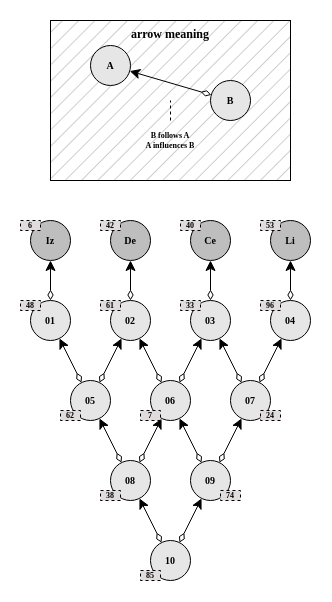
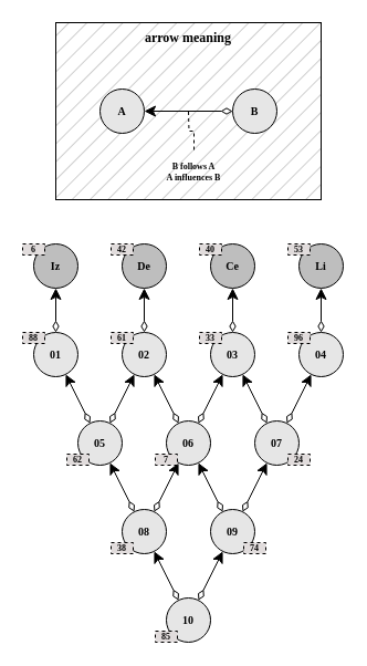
- <mxCell id="33" value="A" style="ellipse;whiteSpace=wrap;html=1;aspect=fixed;fontFamily=Source Sans Pro;fillColor=#E6E6E6;fillStyle=solid;fontStyle=1;verticalAlign=middle;align=center;fontSize=10;" vertex="1" parent="1"><mxGeometry x="90" y="45" width="40" height="40" as="geometry" /></mxCell>
+ <mxCell id="33" value="A" style="ellipse;whiteSpace=wrap;html=1;aspect=fixed;fontFamily=Source Sans Pro;fillColor=#E6E6E6;fillStyle=solid;fontStyle=1;verticalAlign=middle;align=center;fontSize=10;" vertex="1" parent="1"><mxGeometry x="90" y="80" width="40" height="40" as="geometry" /></mxCell>
- <mxCell id="36" value="&lt;div&gt;B follows A&lt;/div&gt;A influences B" style="text;html=1;align=center;verticalAlign=middle;whiteSpace=wrap;rounded=0;fontFamily=Source Sans Pro;fontSize=8;fontStyle=1;fillColor=none;" vertex="1" parent="1"><mxGeometry x="110" y="120" width="120" height="40" as="geometry" /></mxCell>
+ <mxCell id="36" value="&lt;div&gt;B follows A&lt;/div&gt;A influences B" style="text;html=1;align=center;verticalAlign=middle;whiteSpace=wrap;rounded=0;fontFamily=Source Sans Pro;fontSize=8;fontStyle=1;fillColor=none;" vertex="1" parent="1"><mxGeometry x="115" y="135" width="120" height="40" as="geometry" /></mxCell>
- <mxCell id="42" value="48" style="text;html=1;align=center;verticalAlign=middle;whiteSpace=wrap;rounded=0;fontFamily=Source Code Pro;fontSize=8;fontStyle=1;fillColor=#E1DCDC;strokeColor=default;dashed=1;" vertex="1" parent="1"><mxGeometry x="20" y="300" width="20" height="10" as="geometry" /></mxCell>
+ <mxCell id="42" value="88" style="text;html=1;align=center;verticalAlign=middle;whiteSpace=wrap;rounded=0;fontFamily=Source Code Pro;fontSize=8;fontStyle=1;fillColor=#E1DCDC;strokeColor=default;dashed=1;" vertex="1" parent="1"><mxGeometry x="20" y="300" width="20" height="10" as="geometry" /></mxCell>
